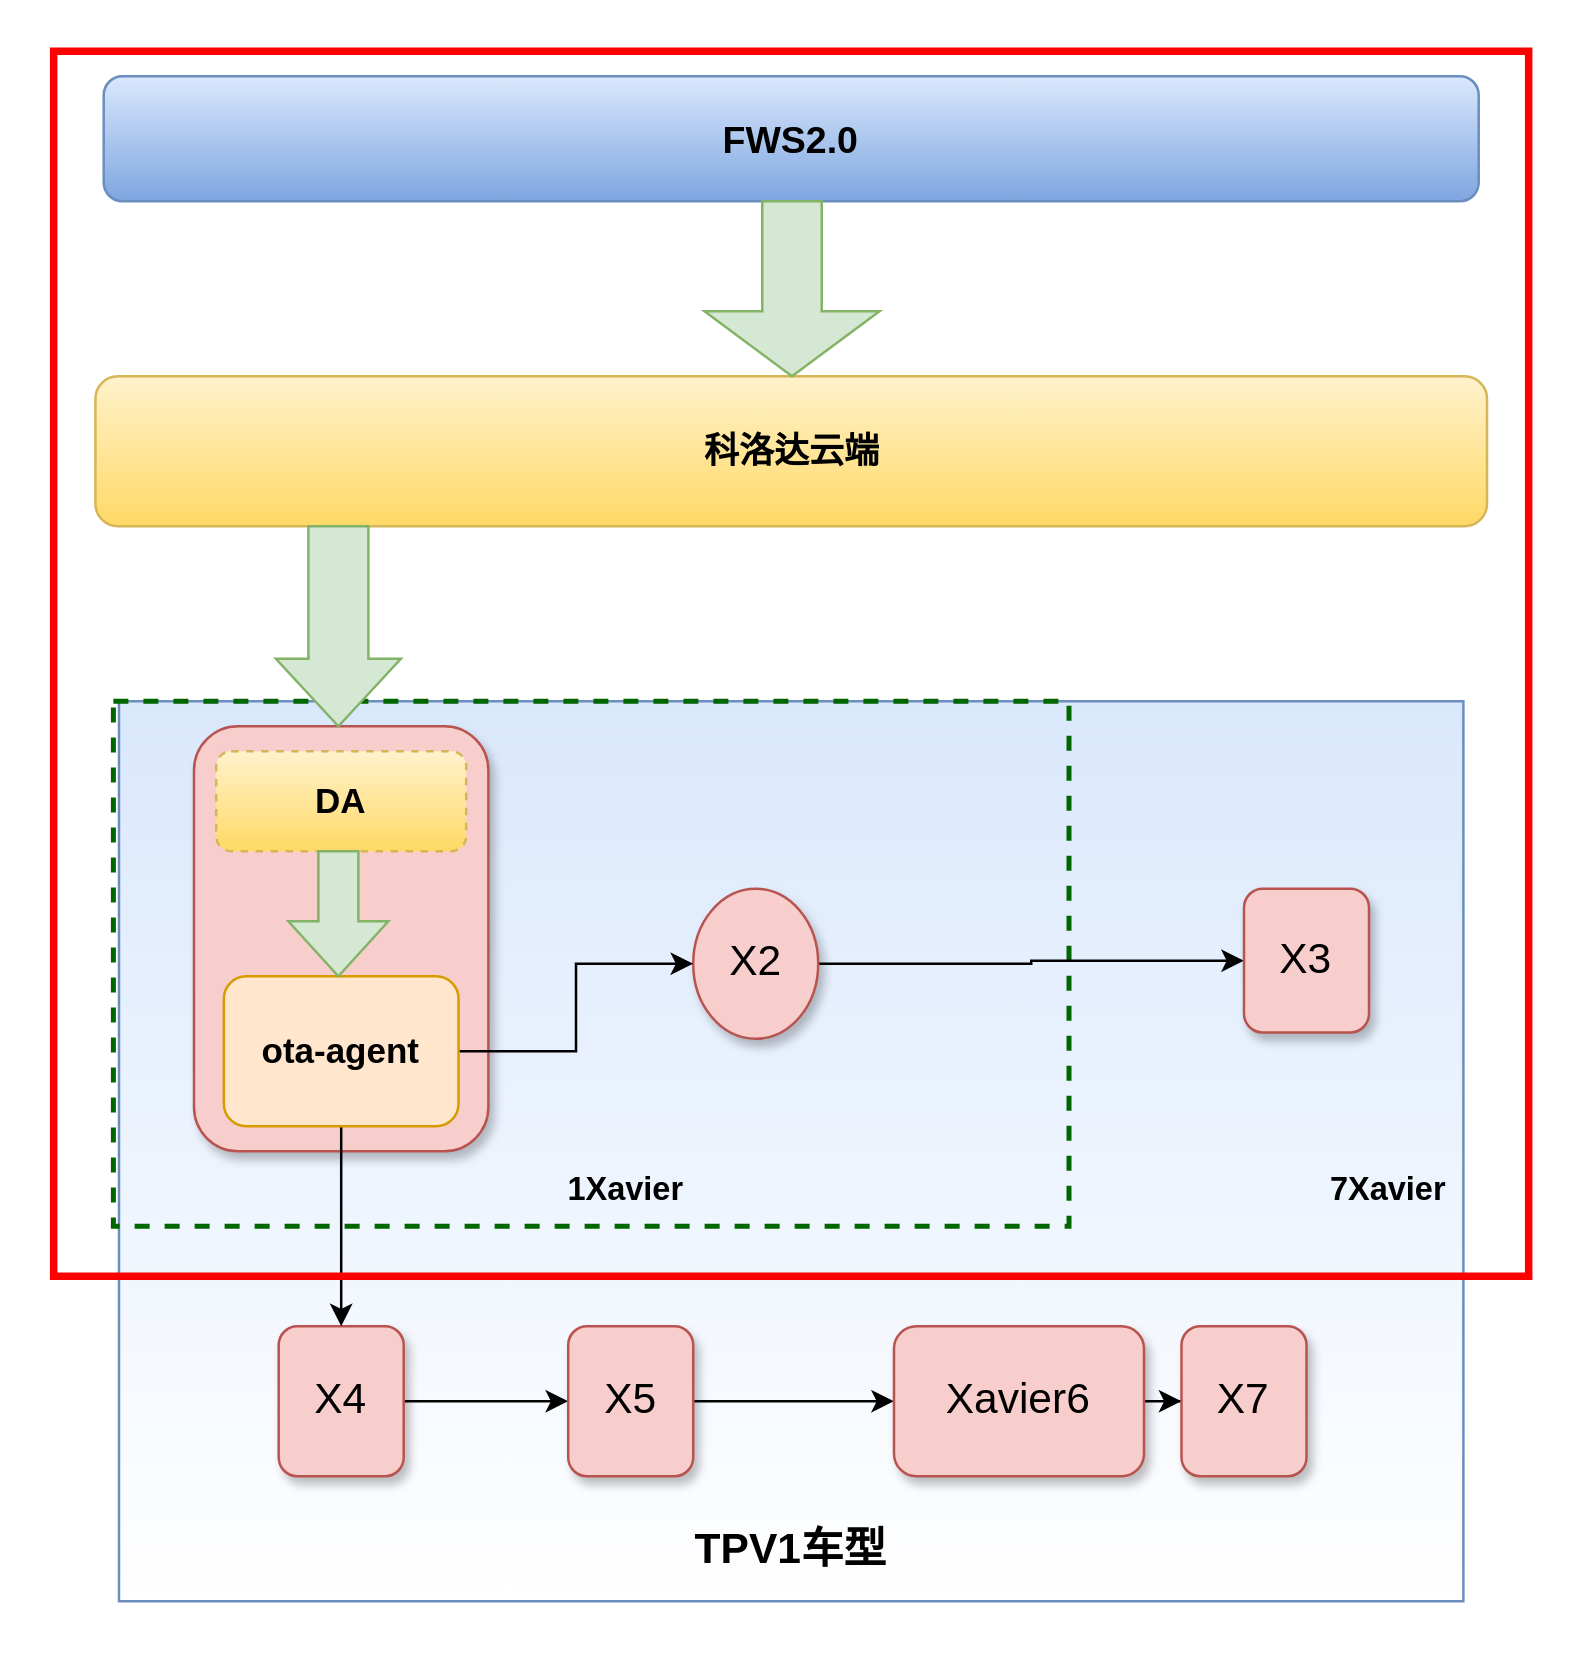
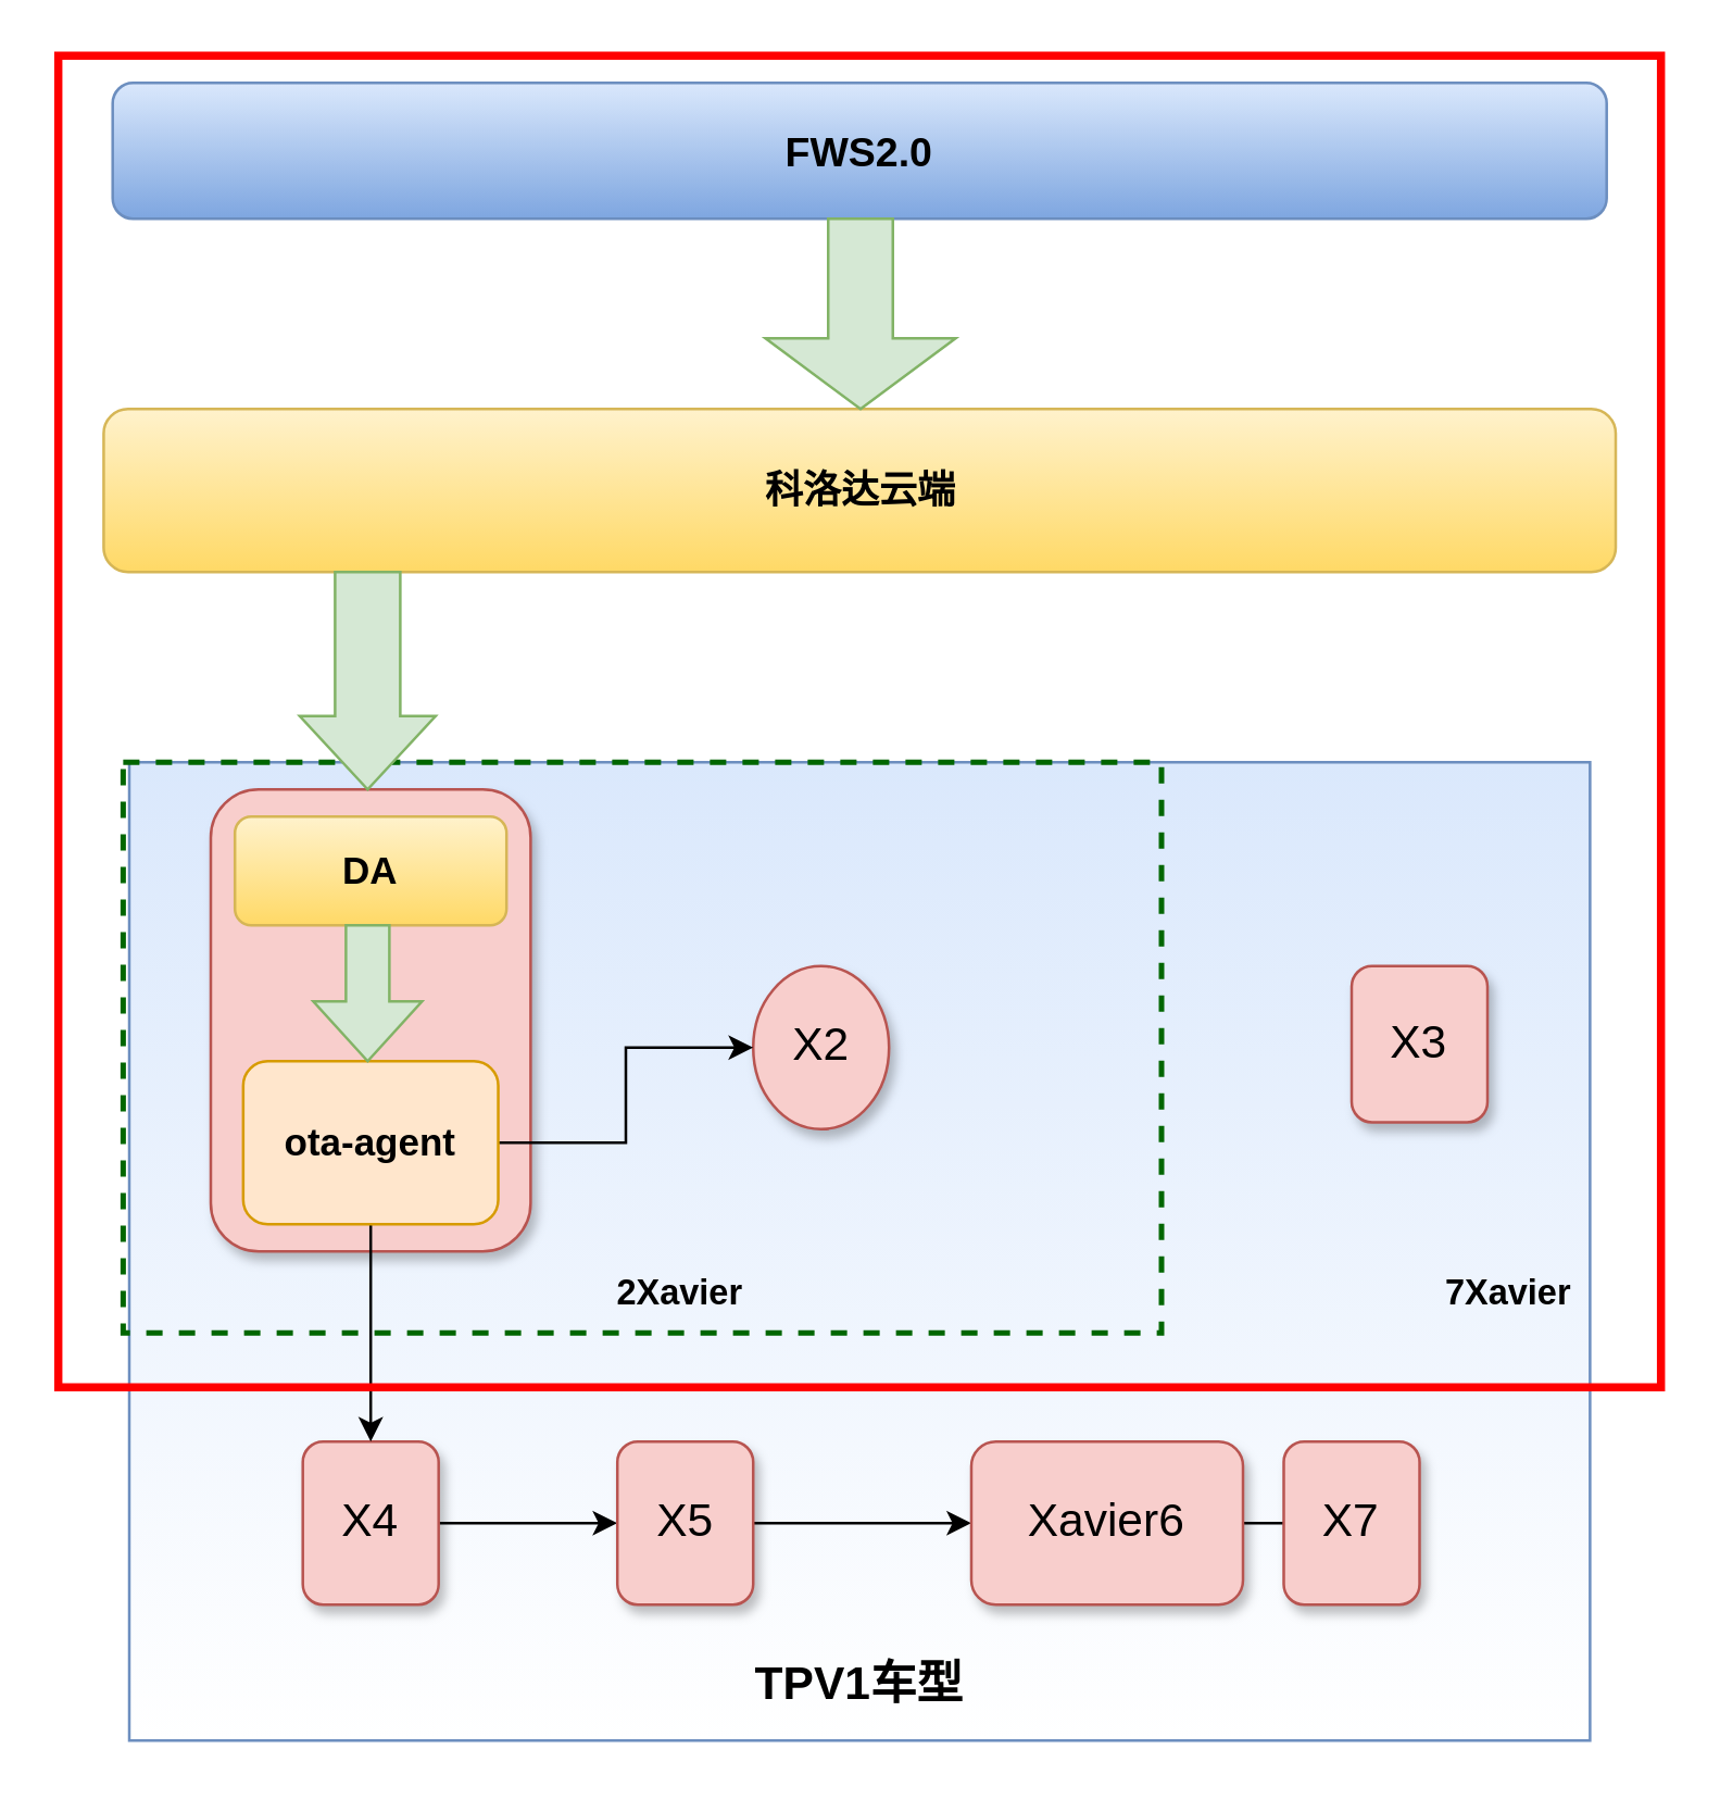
- <mxCell id="19" value="&lt;b&gt;&lt;font style=&quot;font-size: 14px&quot;&gt;DA&lt;/font&gt;&lt;/b&gt;" style="rounded=1;whiteSpace=wrap;html=1;fillColor=#fff2cc;gradientColor=#ffd966;strokeColor=#d6b656;dashed=1;" vertex="1" parent="1"><mxGeometry x="85.88" y="300" width="100" height="40" as="geometry" /></mxCell>
+ <mxCell id="19" value="&lt;b&gt;&lt;font style=&quot;font-size: 14px&quot;&gt;DA&lt;/font&gt;&lt;/b&gt;" style="rounded=1;whiteSpace=wrap;html=1;fillColor=#fff2cc;gradientColor=#ffd966;strokeColor=#d6b656;" vertex="1" parent="1"><mxGeometry x="85.88" y="300" width="100" height="40" as="geometry" /></mxCell>
- <mxCell id="10" style="edgeStyle=orthogonalEdgeStyle;rounded=0;orthogonalLoop=1;jettySize=auto;html=1;fontSize=13;" edge="1" parent="1" source="11" target="12"><mxGeometry relative="1" as="geometry" /></mxCell>
- <mxCell id="16" value="1Xavier" style="text;html=1;strokeColor=none;fillColor=none;align=center;verticalAlign=middle;whiteSpace=wrap;rounded=0;dashed=1;labelBorderColor=none;fontStyle=1;fontSize=13;" vertex="1" parent="1"><mxGeometry x="219.75" y="460" width="60" height="30" as="geometry" /></mxCell>
+ <mxCell id="16" value="2Xavier" style="text;html=1;strokeColor=none;fillColor=none;align=center;verticalAlign=middle;whiteSpace=wrap;rounded=0;dashed=1;labelBorderColor=none;fontStyle=1;fontSize=13;" vertex="1" parent="1"><mxGeometry x="219.75" y="460" width="60" height="30" as="geometry" /></mxCell>
- <mxCell id="13" style="edgeStyle=orthogonalEdgeStyle;rounded=0;orthogonalLoop=1;jettySize=auto;html=1;fontSize=13;" edge="1" parent="1" source="14" target="15"><mxGeometry relative="1" as="geometry" /></mxCell>
+ <mxCell id="13" style="edgeStyle=orthogonalEdgeStyle;rounded=0;orthogonalLoop=1;jettySize=auto;html=1;fontSize=13;endArrow=none;" edge="1" parent="1" source="14" target="15"><mxGeometry relative="1" as="geometry" /></mxCell>
